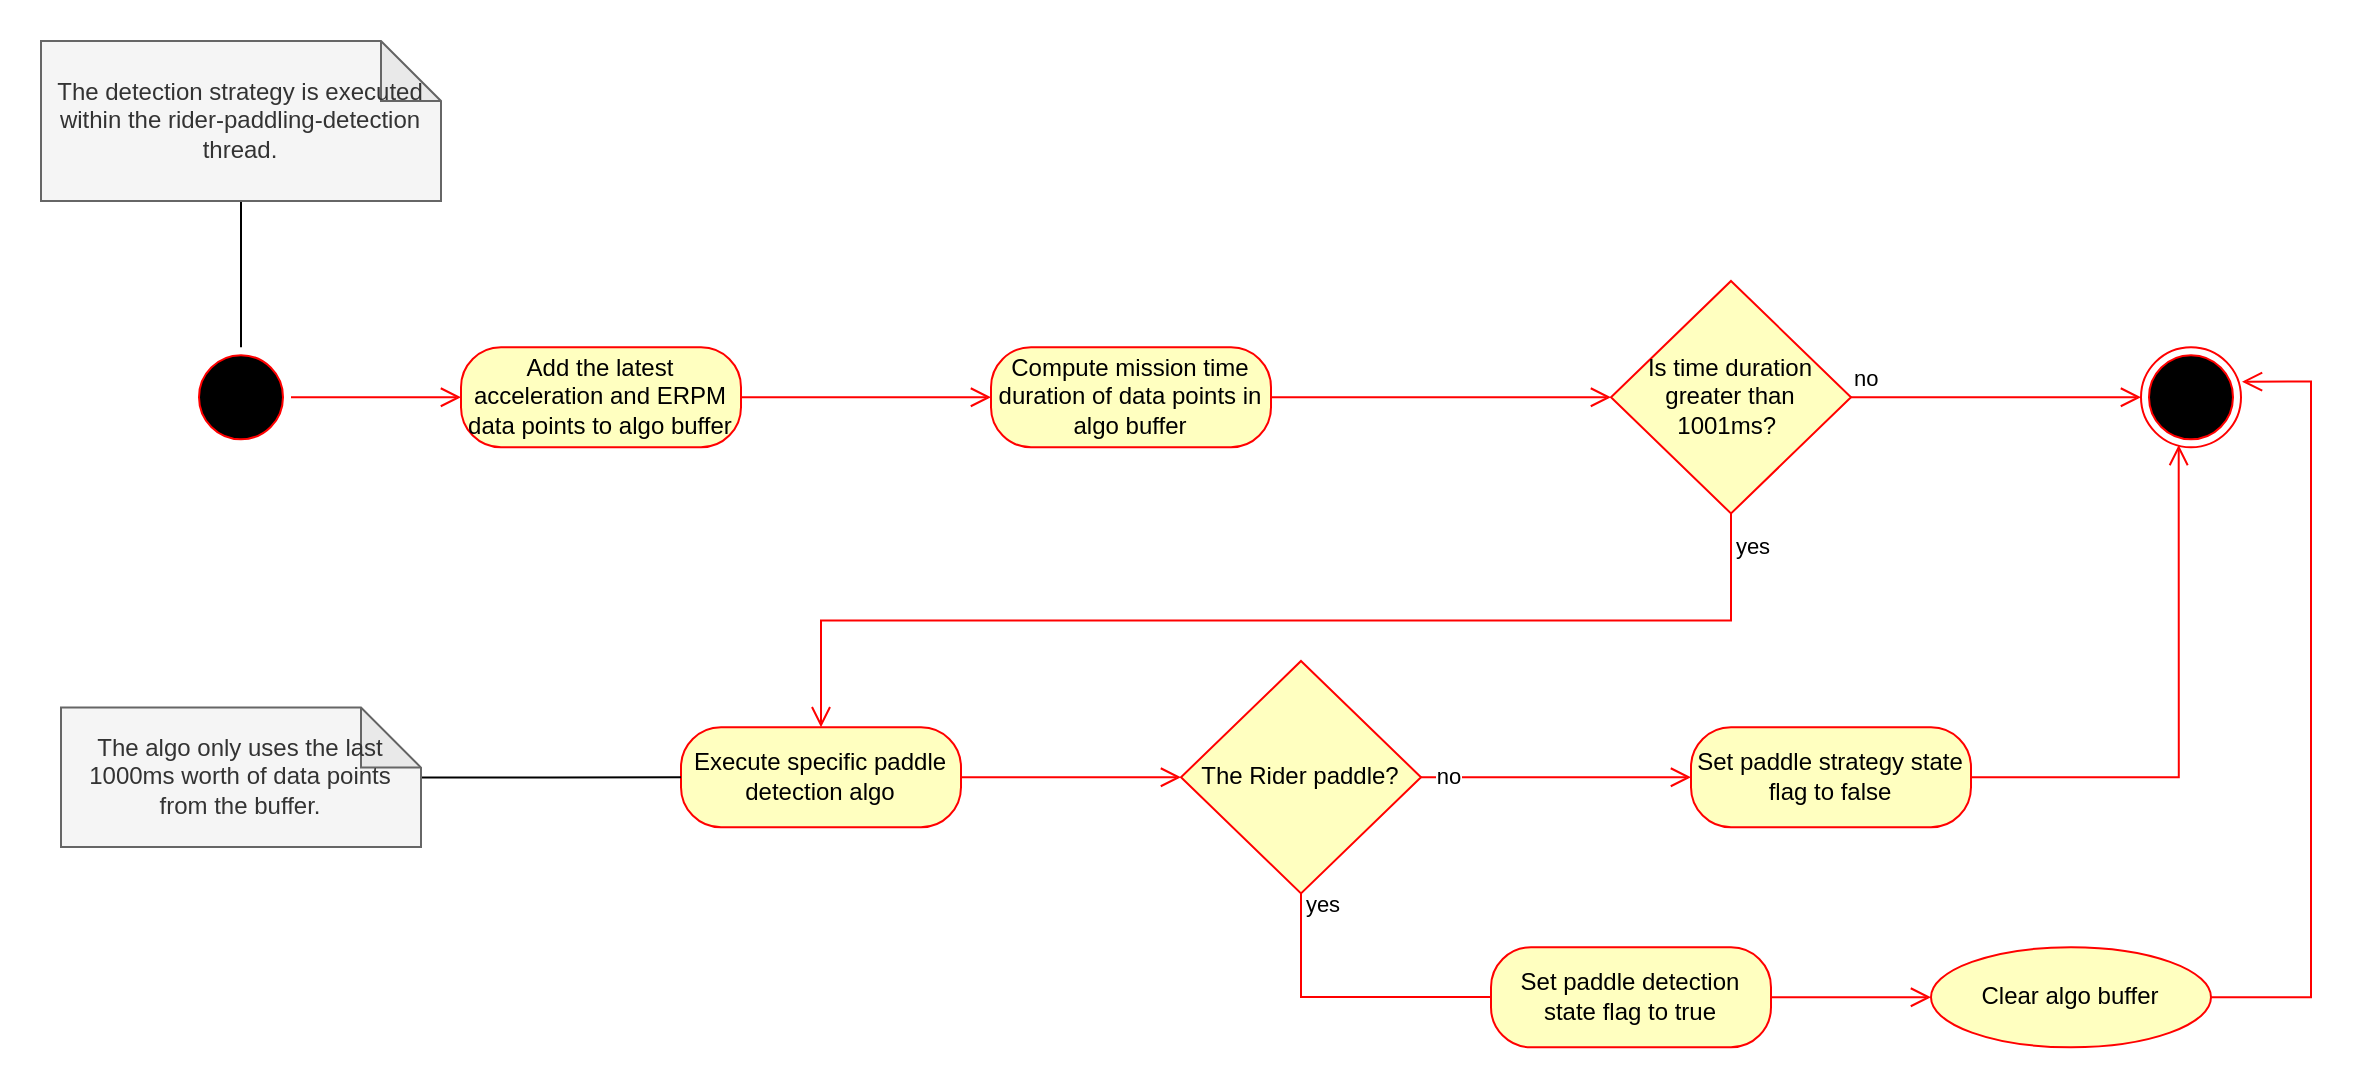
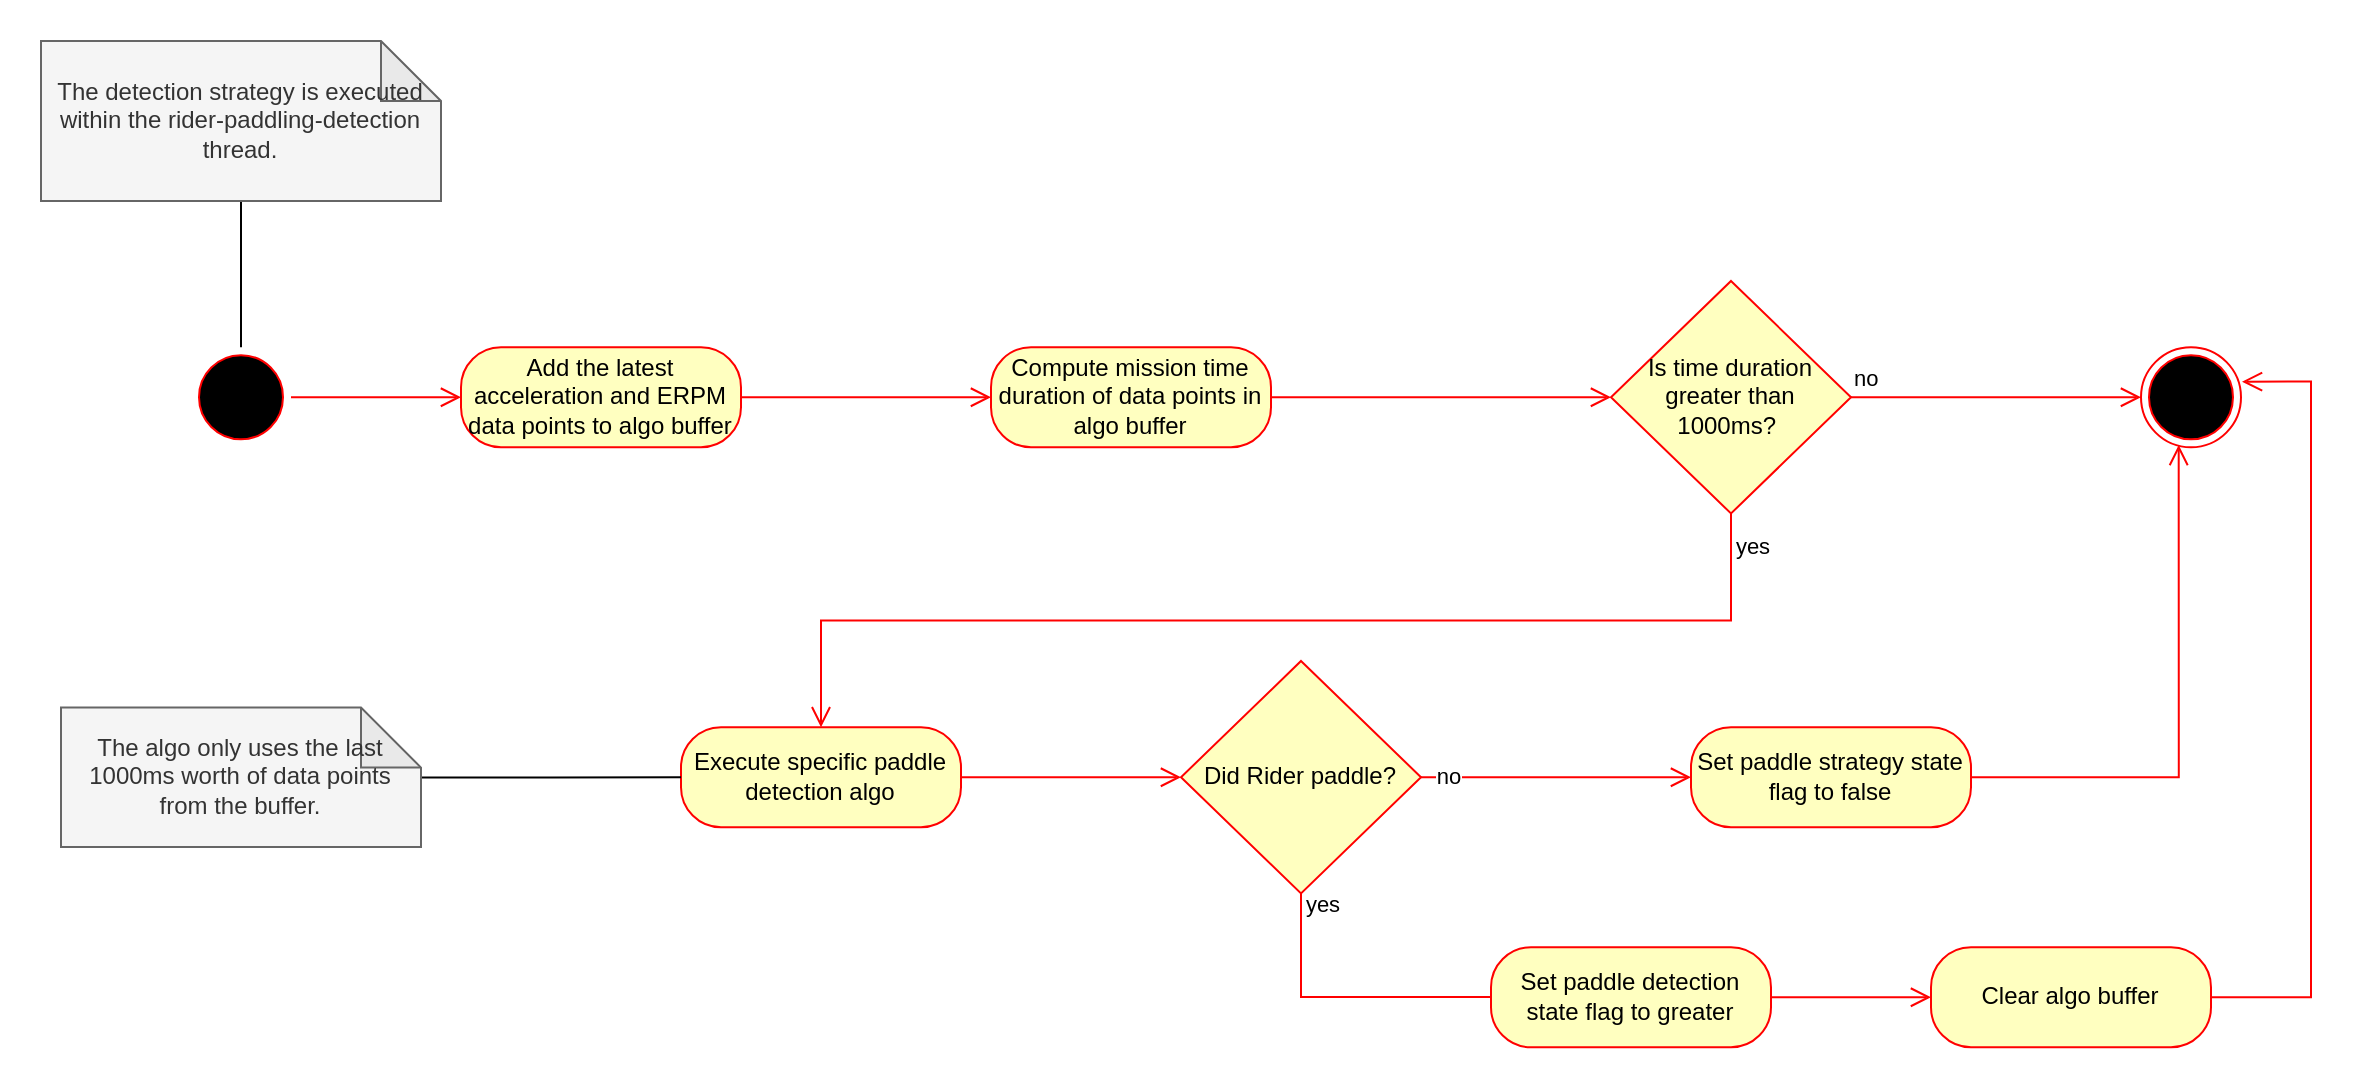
- <mxCell id="6" value="&lt;font color=&quot;#000000&quot;&gt;Is time duration greater than 1001ms?&amp;nbsp;&lt;/font&gt;" style="rhombus;whiteSpace=wrap;html=1;fontColor=#000000;fillColor=#ffffc0;strokeColor=#ff0000;labelBackgroundColor=none;" parent="1" vertex="1"><mxGeometry x="805" y="140" width="120" height="116.24" as="geometry" /></mxCell>
+ <mxCell id="6" value="&lt;font color=&quot;#000000&quot;&gt;Is time duration greater than 1000ms?&amp;nbsp;&lt;/font&gt;" style="rhombus;whiteSpace=wrap;html=1;fontColor=#000000;fillColor=#ffffc0;strokeColor=#ff0000;labelBackgroundColor=none;" parent="1" vertex="1"><mxGeometry x="805" y="140" width="120" height="116.24" as="geometry" /></mxCell>
- <mxCell id="16" value="&lt;font color=&quot;#000000&quot;&gt;The Rider paddle?&lt;/font&gt;" style="rhombus;whiteSpace=wrap;html=1;fontColor=#000000;fillColor=#ffffc0;strokeColor=#ff0000;labelBackgroundColor=none;" parent="1" vertex="1"><mxGeometry x="590" y="330" width="120" height="116.24" as="geometry" /></mxCell>
+ <mxCell id="16" value="&lt;font color=&quot;#000000&quot;&gt;Did Rider paddle?&lt;/font&gt;" style="rhombus;whiteSpace=wrap;html=1;fontColor=#000000;fillColor=#ffffc0;strokeColor=#ff0000;labelBackgroundColor=none;" parent="1" vertex="1"><mxGeometry x="590" y="330" width="120" height="116.24" as="geometry" /></mxCell>
- <mxCell id="22" value="&lt;font style=&quot;color: rgb(0, 0, 0);&quot;&gt;Set paddle detection state flag to true&lt;/font&gt;" style="rounded=1;whiteSpace=wrap;html=1;arcSize=40;fontColor=#000000;fillColor=#ffffc0;strokeColor=#ff0000;labelBackgroundColor=none;" parent="1" vertex="1"><mxGeometry x="745" y="473.12" width="140" height="50" as="geometry" /></mxCell>
+ <mxCell id="22" value="&lt;font style=&quot;color: rgb(0, 0, 0);&quot;&gt;Set paddle detection state flag to greater&lt;/font&gt;" style="rounded=1;whiteSpace=wrap;html=1;arcSize=40;fontColor=#000000;fillColor=#ffffc0;strokeColor=#ff0000;labelBackgroundColor=none;" parent="1" vertex="1"><mxGeometry x="745" y="473.12" width="140" height="50" as="geometry" /></mxCell>
- <mxCell id="23" value="&lt;font style=&quot;color: rgb(0, 0, 0);&quot;&gt;Clear algo buffer&lt;/font&gt;" style="ellipse;whiteSpace=wrap;html=1;arcSize=40;fontColor=#000000;fillColor=#ffffc0;strokeColor=#ff0000;labelBackgroundColor=none;" vertex="1" parent="1"><mxGeometry x="965" y="473.12" width="140" height="50" as="geometry" /></mxCell>
+ <mxCell id="23" value="&lt;font style=&quot;color: rgb(0, 0, 0);&quot;&gt;Clear algo buffer&lt;/font&gt;" style="rounded=1;whiteSpace=wrap;html=1;arcSize=40;fontColor=#000000;fillColor=#ffffc0;strokeColor=#ff0000;labelBackgroundColor=none;" vertex="1" parent="1"><mxGeometry x="965" y="473.12" width="140" height="50" as="geometry" /></mxCell>
